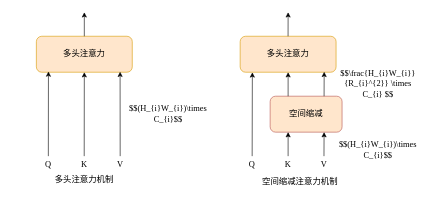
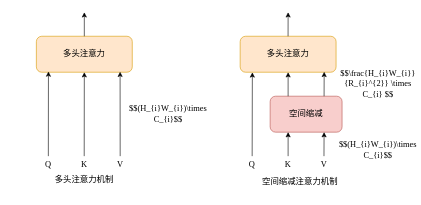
- <mxCell id="3" value="空间缩减" style="rounded=1;whiteSpace=wrap;html=1;fontFamily=宋体;fontSize=14;fillColor=#ffe6cc;strokeColor=#b85450;" parent="1" vertex="1"><mxGeometry x="450" y="160" width="120" height="60" as="geometry" /></mxCell>
+ <mxCell id="3" value="空间缩减" style="rounded=1;whiteSpace=wrap;html=1;fontFamily=宋体;fontSize=14;fillColor=#f8cecc;strokeColor=#b85450;" parent="1" vertex="1"><mxGeometry x="450" y="160" width="120" height="60" as="geometry" /></mxCell>
